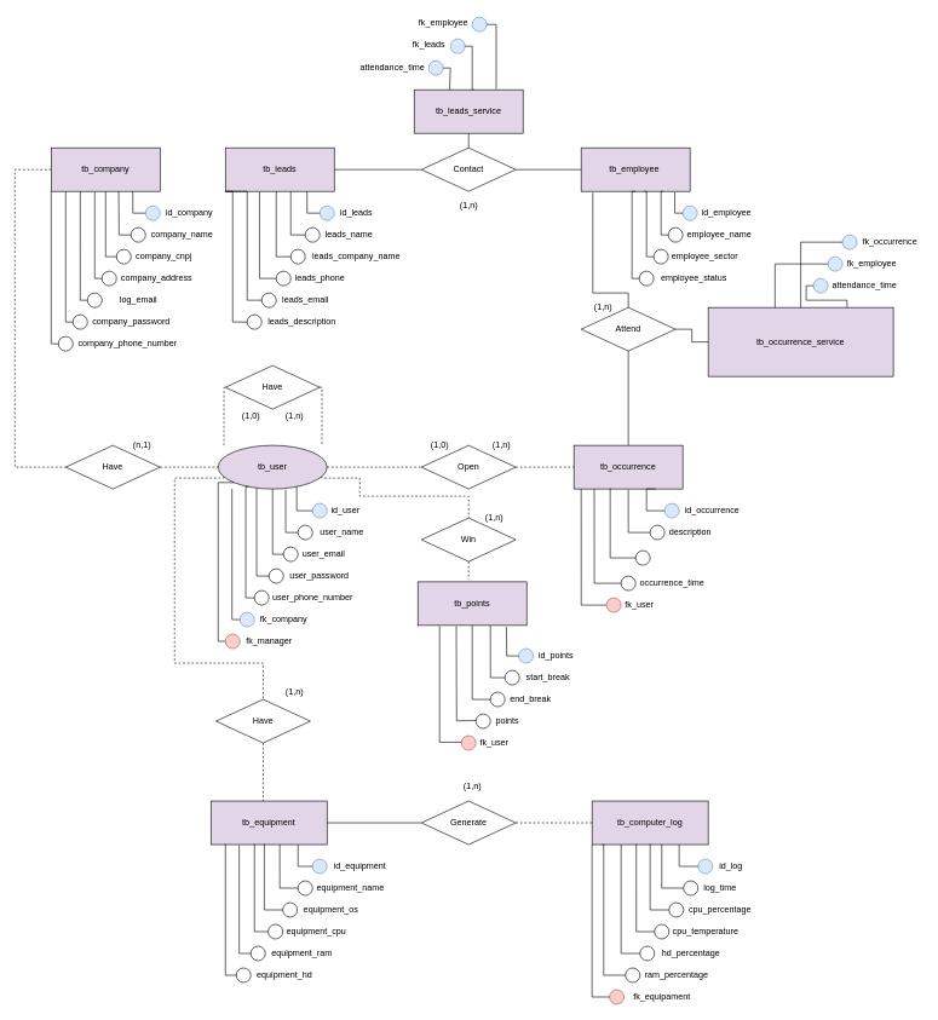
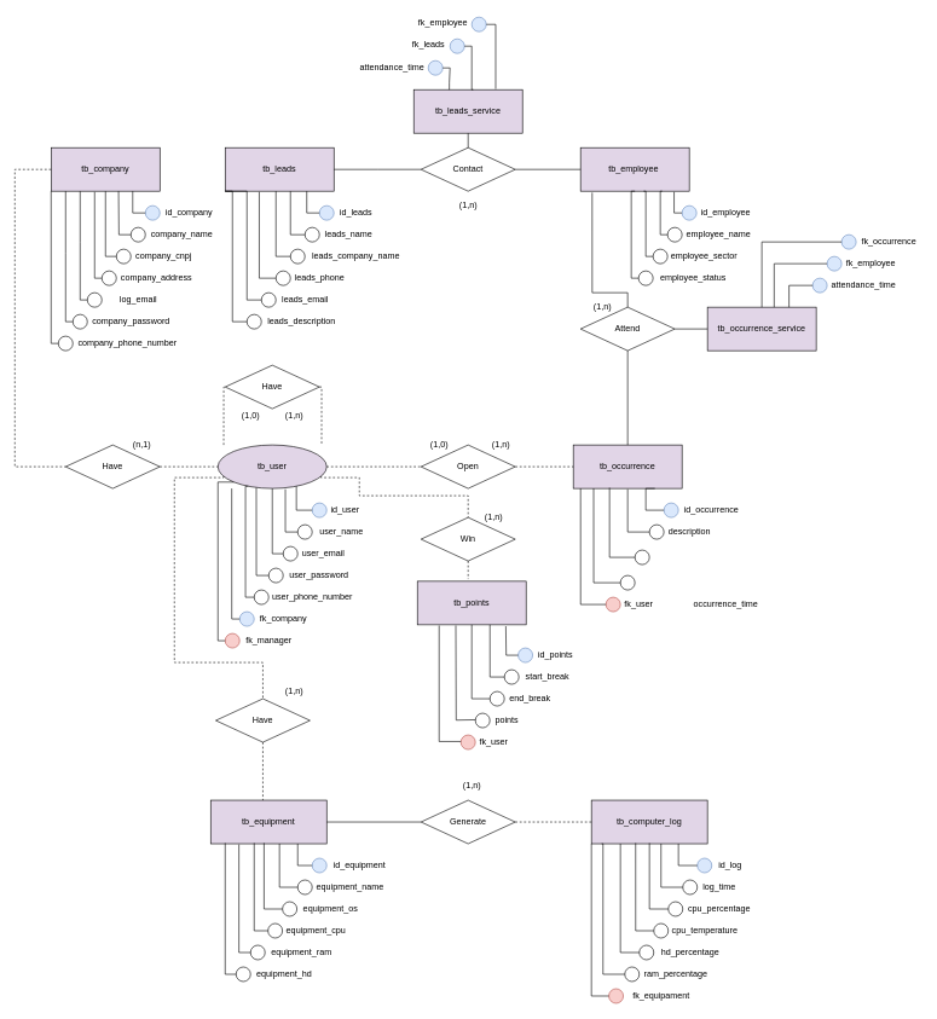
- <mxCell id="48" value="tb_occurrence_service" style="rounded=0;whiteSpace=wrap;html=1;fillColor=#e1d5e7;strokeColor=#000000;" parent="1" vertex="1"><mxGeometry x="975" y="423" width="255" height="95" as="geometry" /></mxCell>
+ <mxCell id="48" value="tb_occurrence_service" style="rounded=0;whiteSpace=wrap;html=1;fillColor=#e1d5e7;strokeColor=#000000;" parent="1" vertex="1"><mxGeometry x="975" y="423" width="150" height="60" as="geometry" /></mxCell>
- <mxCell id="57" value="occurrence_time" style="text;html=1;resizable=0;autosize=1;align=center;verticalAlign=middle;points=[];fillColor=none;strokeColor=none;rounded=0;" parent="1" vertex="1"><mxGeometry x="875" y="793" width="100" height="20" as="geometry" /></mxCell>
+ <mxCell id="57" value="occurrence_time" style="text;html=1;resizable=0;autosize=1;align=center;verticalAlign=middle;points=[];fillColor=none;strokeColor=none;rounded=0;" parent="1" vertex="1"><mxGeometry x="950" y="823" width="100" height="20" as="geometry" /></mxCell>
